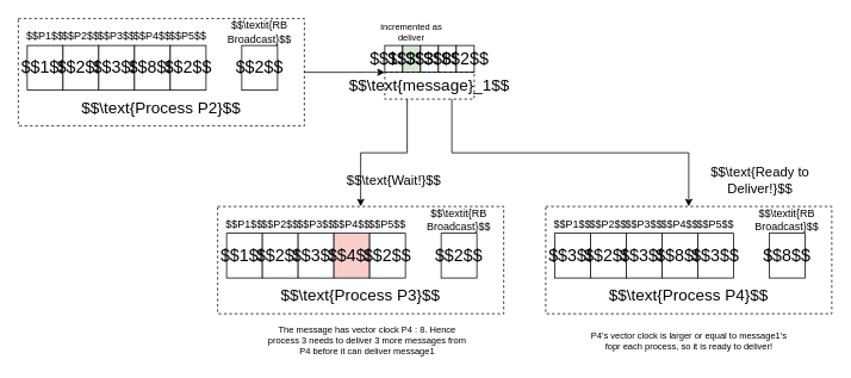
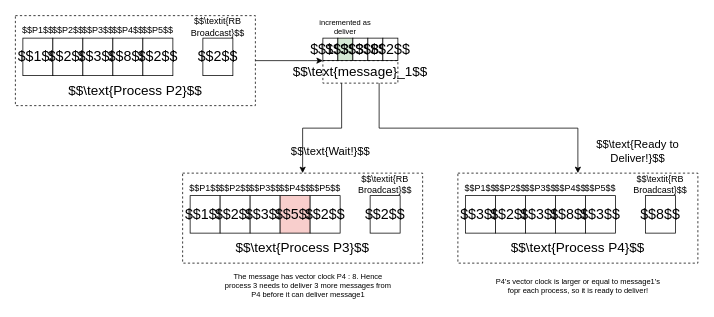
- <mxCell id="24" value="$$4$$" style="rounded=0;whiteSpace=wrap;html=1;fontSize=19;fillColor=#f8cecc;strokeColor=#000000;" vertex="1" parent="1"><mxGeometry x="373" y="260" width="40" height="50" as="geometry" /></mxCell>
+ <mxCell id="24" value="$$5$$" style="rounded=0;whiteSpace=wrap;html=1;fontSize=19;fillColor=#f8cecc;strokeColor=#000000;" vertex="1" parent="1"><mxGeometry x="373" y="260" width="40" height="50" as="geometry" /></mxCell>
